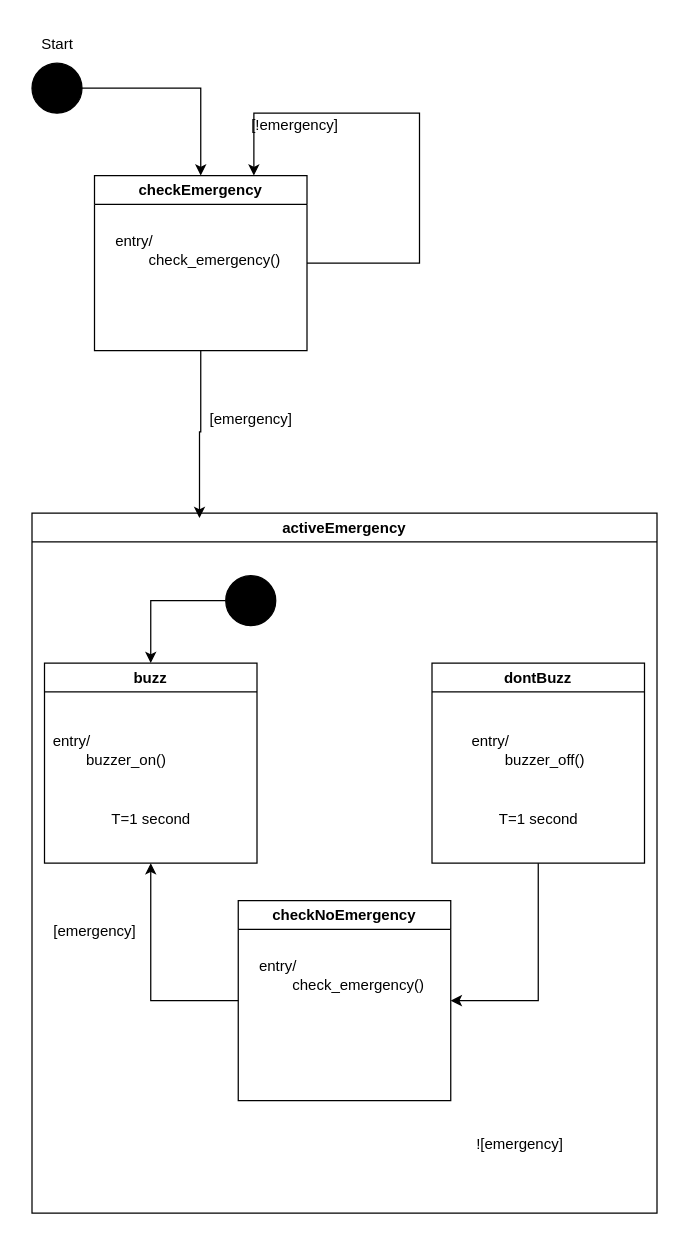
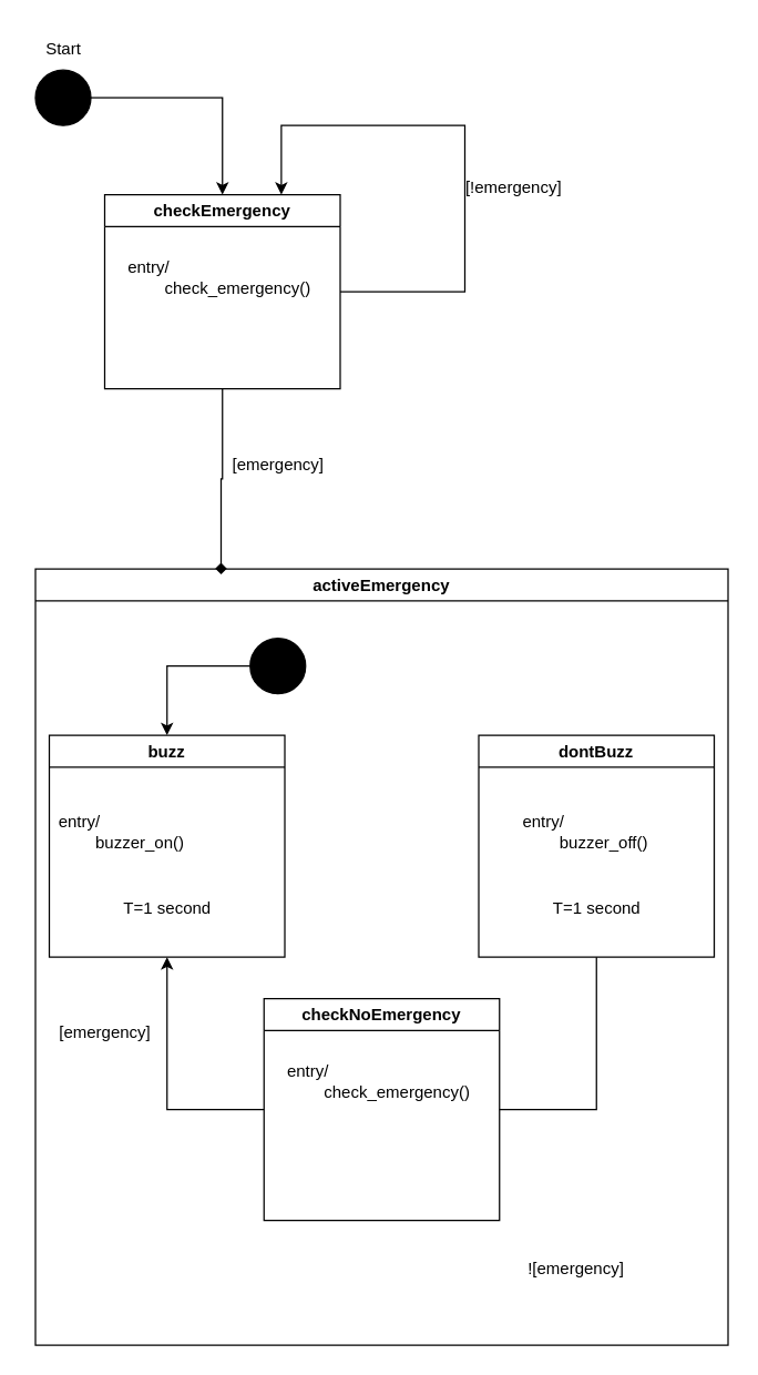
- <mxCell id="7" value="[!emergency]" style="text;html=1;align=center;verticalAlign=middle;resizable=0;points=[];autosize=1;strokeColor=none;fillColor=none;" vertex="1" parent="1"><mxGeometry x="190" y="85" width="90" height="30" as="geometry" /></mxCell>
+ <mxCell id="7" value="[!emergency]" style="text;html=1;align=center;verticalAlign=middle;resizable=0;points=[];autosize=1;strokeColor=none;fillColor=none;" vertex="1" parent="1"><mxGeometry x="325" y="120" width="90" height="30" as="geometry" /></mxCell>
- <mxCell id="23" style="edgeStyle=orthogonalEdgeStyle;rounded=0;orthogonalLoop=1;jettySize=auto;html=1;exitX=0.5;exitY=1;exitDx=0;exitDy=0;entryX=0.268;entryY=0.007;entryDx=0;entryDy=0;entryPerimeter=0;" edge="1" parent="1" source="2" target="8"><mxGeometry relative="1" as="geometry" /></mxCell>
+ <mxCell id="23" style="edgeStyle=orthogonalEdgeStyle;rounded=0;orthogonalLoop=1;jettySize=auto;html=1;exitX=0.5;exitY=1;exitDx=0;exitDy=0;entryX=0.268;entryY=0.007;entryDx=0;entryDy=0;entryPerimeter=0;endArrow=diamond;" edge="1" parent="1" source="2" target="8"><mxGeometry relative="1" as="geometry" /></mxCell>
- <mxCell id="12" style="edgeStyle=orthogonalEdgeStyle;rounded=0;orthogonalLoop=1;jettySize=auto;html=1;exitX=0.5;exitY=1;exitDx=0;exitDy=0;entryX=1;entryY=0.5;entryDx=0;entryDy=0;" edge="1" parent="8" source="13" target="17"><mxGeometry relative="1" as="geometry" /></mxCell>
+ <mxCell id="12" style="edgeStyle=orthogonalEdgeStyle;rounded=0;orthogonalLoop=1;jettySize=auto;html=1;exitX=0.5;exitY=1;exitDx=0;exitDy=0;entryX=1;entryY=0.5;entryDx=0;entryDy=0;endArrow=none;" edge="1" parent="8" source="13" target="17"><mxGeometry relative="1" as="geometry" /></mxCell>
